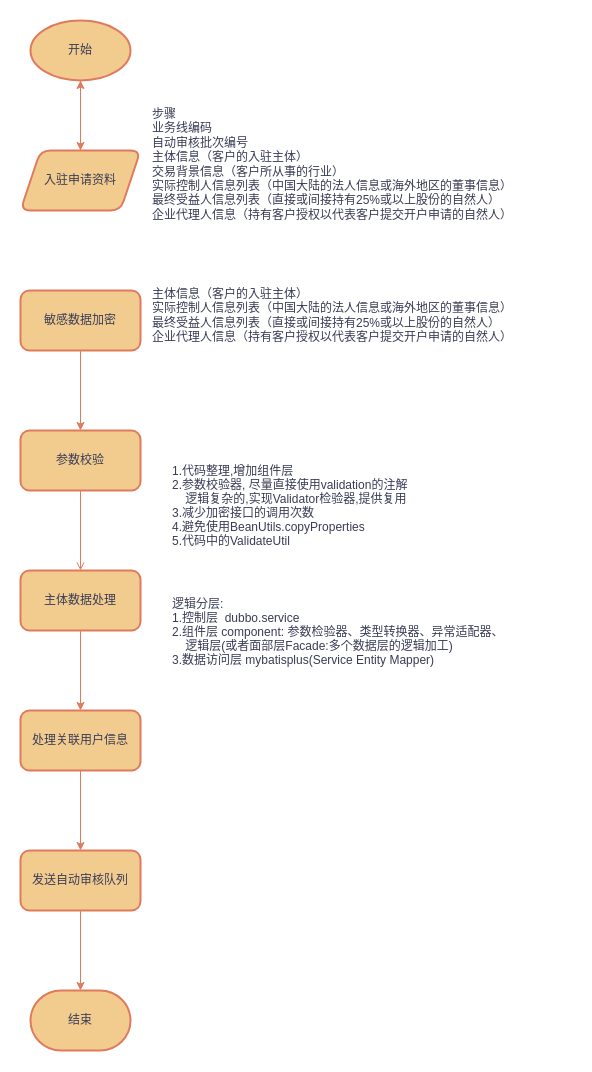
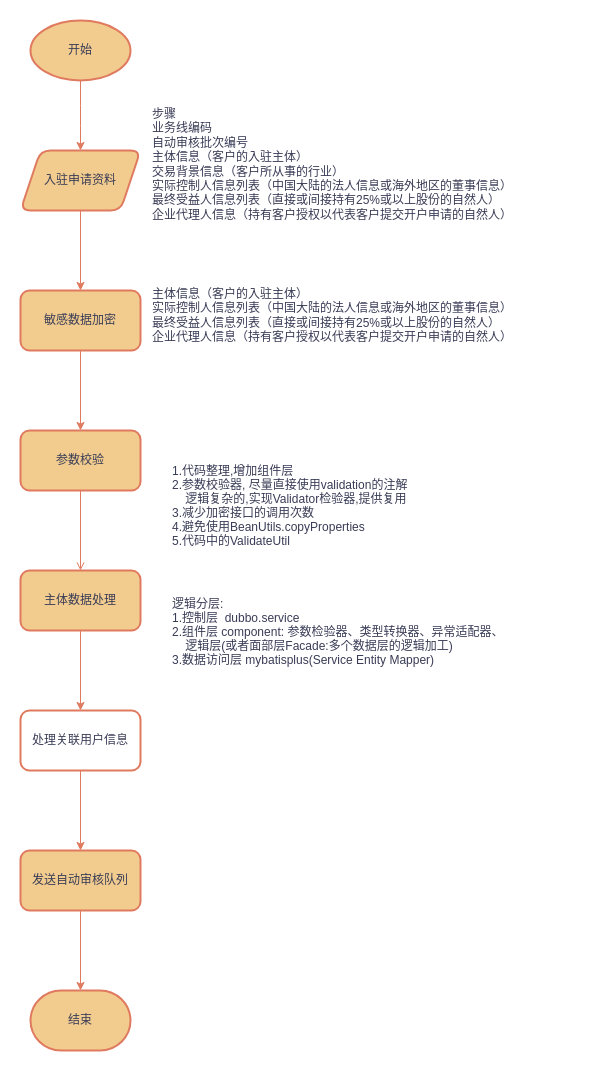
- <mxCell id="14" style="edgeStyle=orthogonalEdgeStyle;rounded=1;orthogonalLoop=1;jettySize=auto;html=1;labelBackgroundColor=none;fontColor=default;strokeColor=#E07A5F;" parent="1" source="15" target="3" edge="1"><mxGeometry relative="1" as="geometry" /></mxCell>
+ <mxCell id="14" style="edgeStyle=orthogonalEdgeStyle;rounded=1;orthogonalLoop=1;jettySize=auto;html=1;labelBackgroundColor=none;fontColor=default;strokeColor=#E07A5F;" parent="1" source="15" target="6" edge="1"><mxGeometry relative="1" as="geometry" /></mxCell>
- <mxCell id="13" value="处理关联用户信息" style="whiteSpace=wrap;html=1;strokeWidth=2;rounded=1;labelBackgroundColor=none;fillColor=#F2CC8F;strokeColor=#E07A5F;fontColor=#393C56;" parent="1" vertex="1"><mxGeometry x="20" y="710" width="120" height="60" as="geometry" /></mxCell>
+ <mxCell id="13" value="处理关联用户信息" style="whiteSpace=wrap;html=1;strokeWidth=2;rounded=1;labelBackgroundColor=none;fillColor=#ffffff;strokeColor=#E07A5F;fontColor=#393C56;" parent="1" vertex="1"><mxGeometry x="20" y="710" width="120" height="60" as="geometry" /></mxCell>
